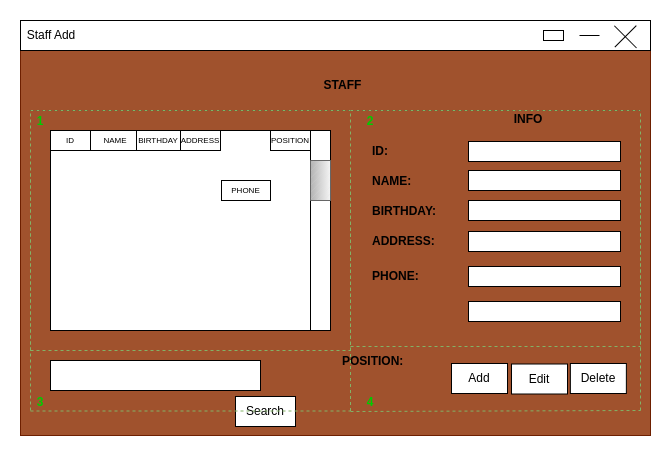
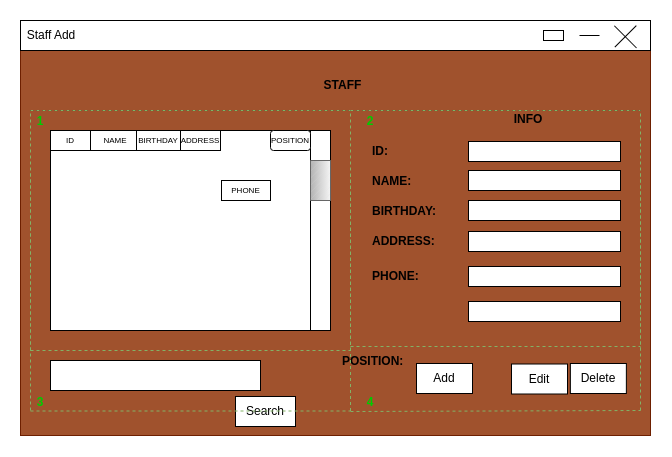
- <mxCell id="53" value="POSITION" style="rounded=0;whiteSpace=wrap;html=1;fontSize=8;" parent="1" vertex="1"><mxGeometry x="270" y="130" width="40" height="20" as="geometry" /></mxCell>
+ <mxCell id="53" value="POSITION" style="whiteSpace=wrap;html=1;fontSize=8;rounded=1;" parent="1" vertex="1"><mxGeometry x="270" y="130" width="40" height="20" as="geometry" /></mxCell>
- <mxCell id="28" value="Add" style="rounded=0;whiteSpace=wrap;html=1;strokeWidth=1;" parent="1" vertex="1"><mxGeometry x="451" y="363" width="56" height="30" as="geometry" /></mxCell>
+ <mxCell id="28" value="Add" style="rounded=0;whiteSpace=wrap;html=1;strokeWidth=1;" parent="1" vertex="1"><mxGeometry x="416" y="363" width="56" height="30" as="geometry" /></mxCell>
